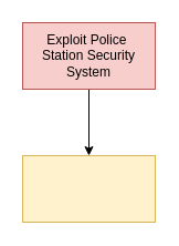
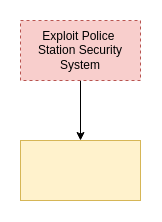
- <mxCell id="3" value="Exploit Police&amp;nbsp;&lt;br&gt;Station Security System" style="rounded=0;whiteSpace=wrap;html=1;fillColor=#f8cecc;strokeColor=#b85450;" vertex="1" parent="1"><mxGeometry x="20" y="20" width="120" height="60" as="geometry" /></mxCell>
+ <mxCell id="3" value="Exploit Police&amp;nbsp;&lt;br&gt;Station Security System" style="rounded=0;whiteSpace=wrap;html=1;fillColor=#f8cecc;strokeColor=#b85450;dashed=1;" vertex="1" parent="1"><mxGeometry x="20" y="20" width="120" height="60" as="geometry" /></mxCell>
